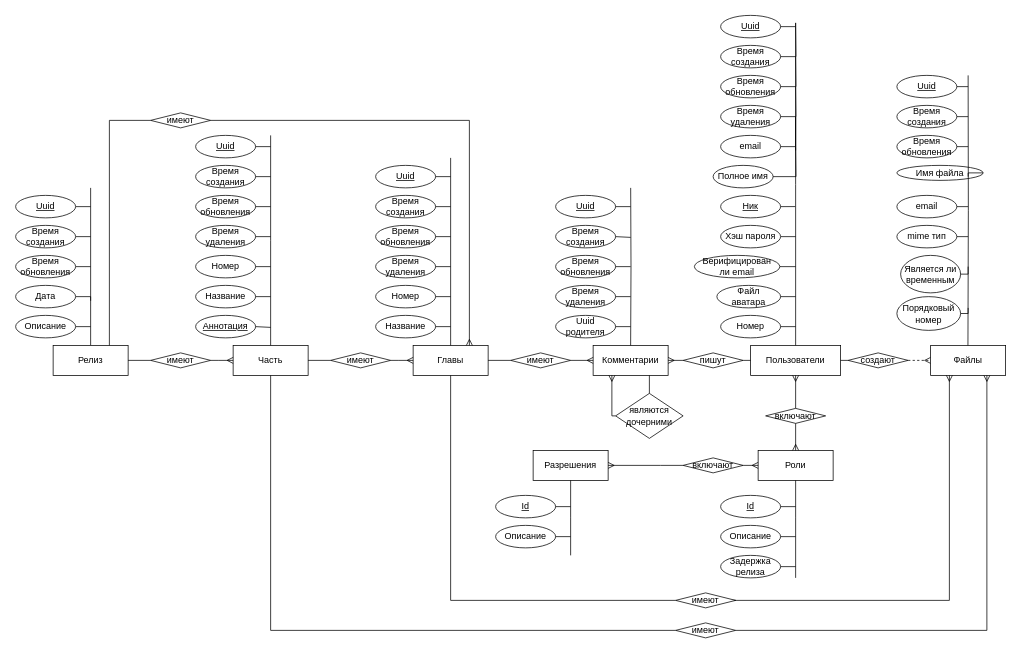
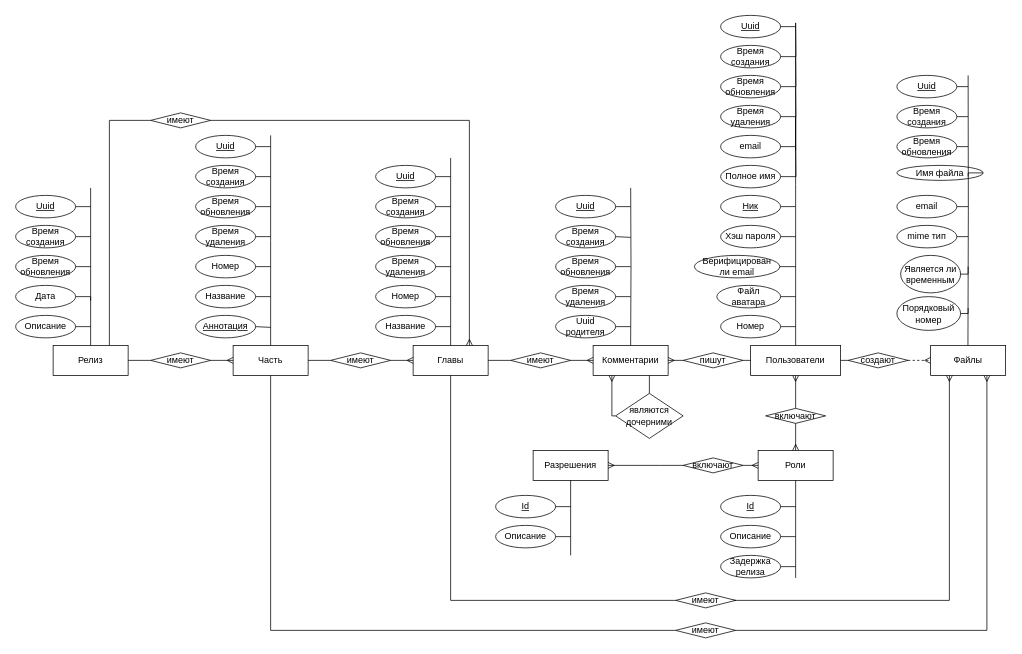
- <mxCell id="75" value="Полное имя" style="ellipse;whiteSpace=wrap;html=1;align=center;fontStyle=0;" parent="1" vertex="1"><mxGeometry x="950" y="220" width="80" height="30" as="geometry" /></mxCell>
+ <mxCell id="75" value="Полное имя" style="ellipse;whiteSpace=wrap;html=1;align=center;fontStyle=0;" parent="1" vertex="1"><mxGeometry x="960" y="220" width="80" height="30" as="geometry" /></mxCell>
